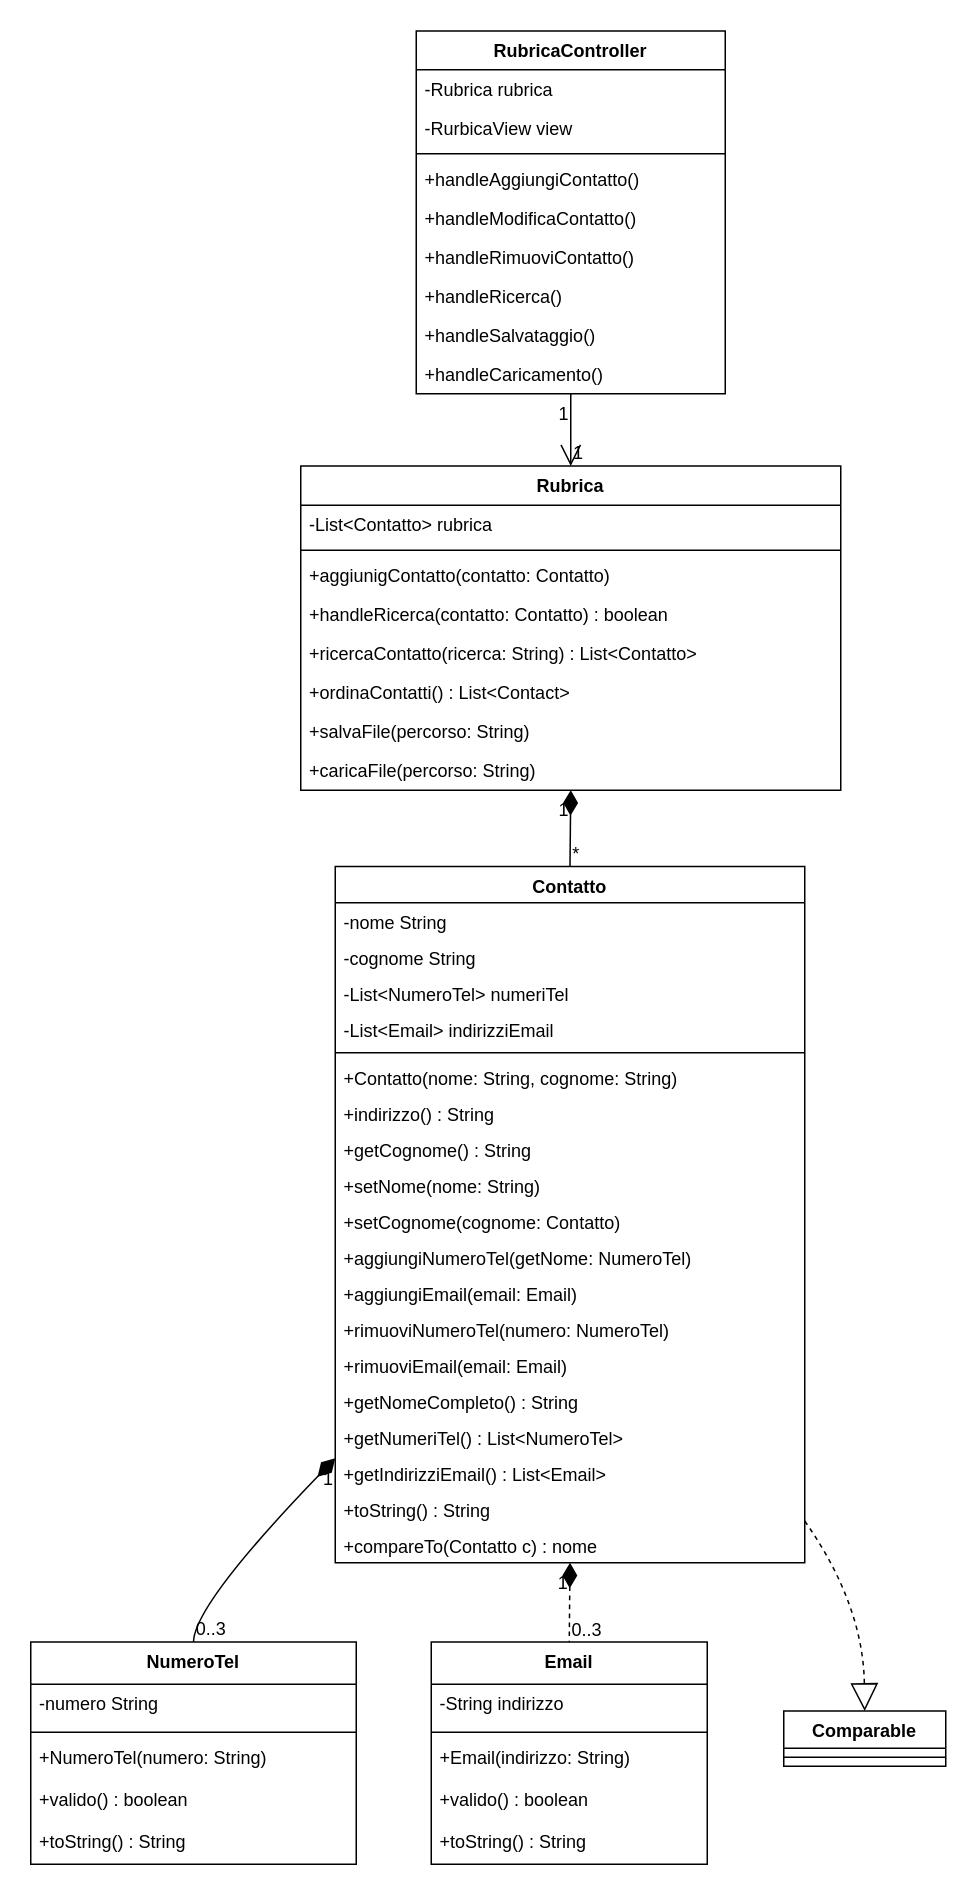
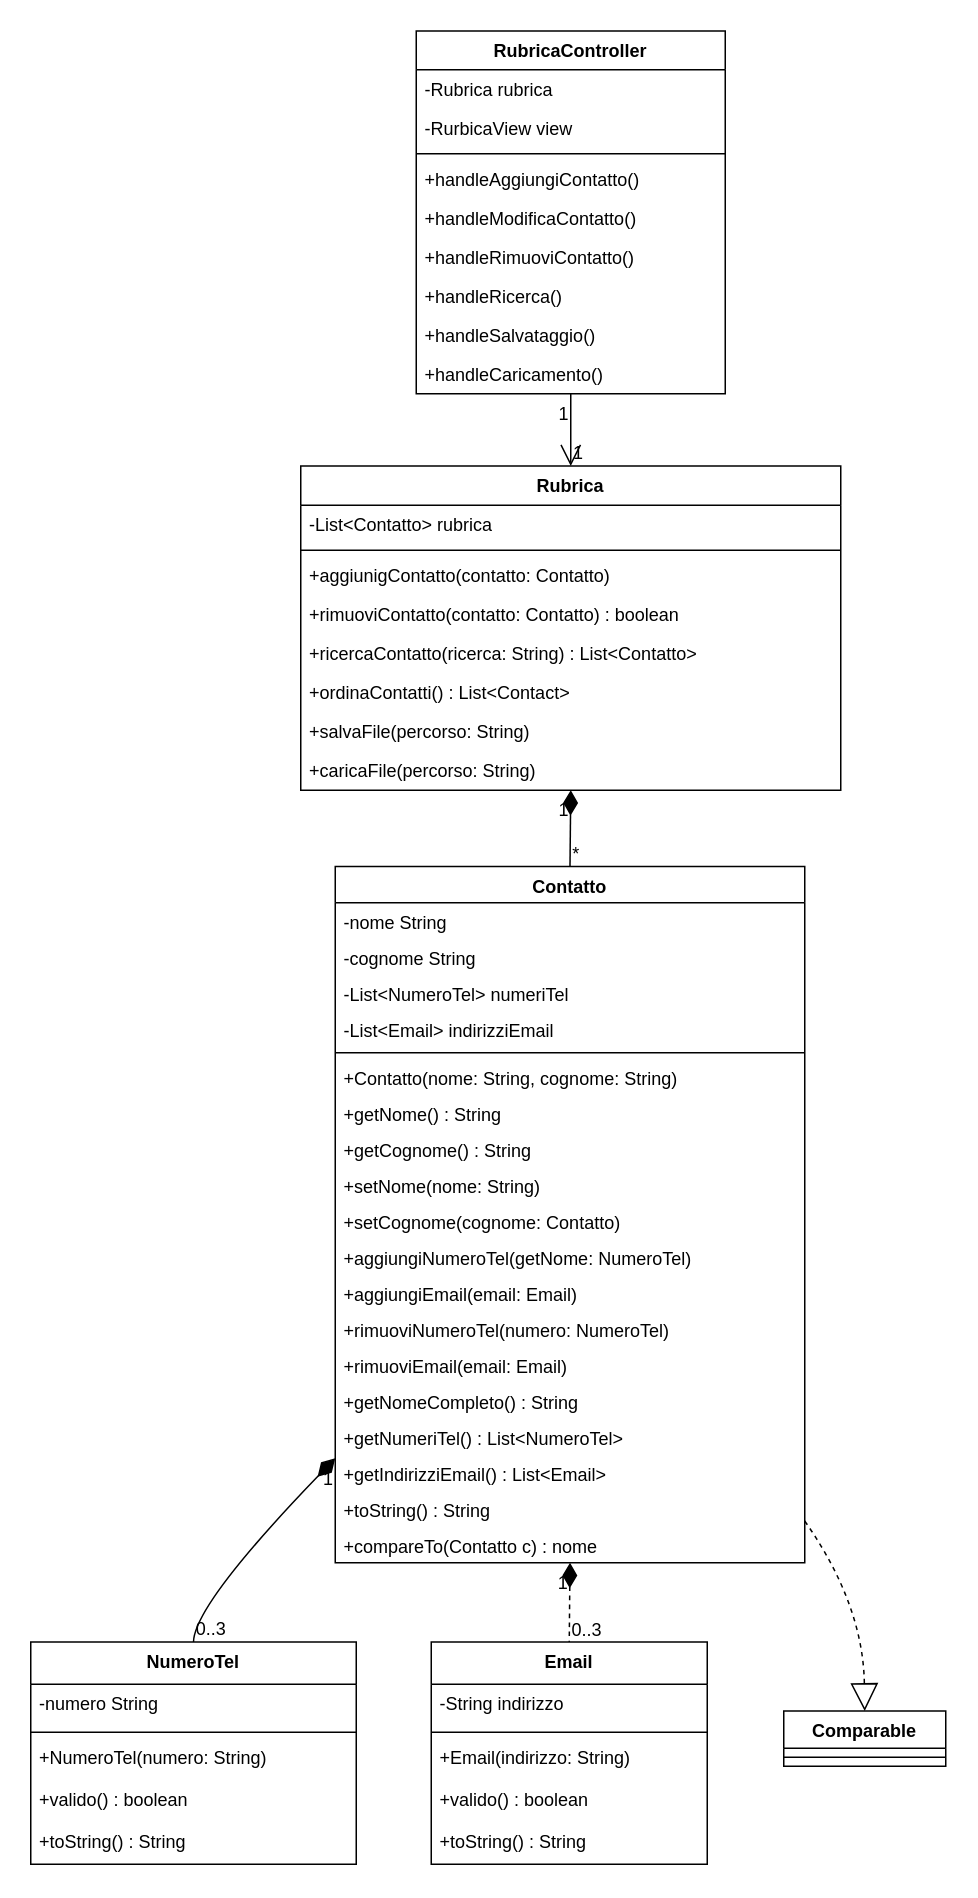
- <mxCell id="38" value="+handleRicerca(contatto: Contatto) : boolean" style="text;strokeColor=none;fillColor=none;align=left;verticalAlign=top;spacingLeft=4;spacingRight=4;overflow=hidden;rotatable=0;points=[[0,0.5],[1,0.5]];portConstraint=eastwest;" vertex="1" parent="34"><mxGeometry y="86.125" width="360" height="26" as="geometry" /></mxCell>
+ <mxCell id="38" value="+rimuoviContatto(contatto: Contatto) : boolean" style="text;strokeColor=none;fillColor=none;align=left;verticalAlign=top;spacingLeft=4;spacingRight=4;overflow=hidden;rotatable=0;points=[[0,0.5],[1,0.5]];portConstraint=eastwest;" vertex="1" parent="34"><mxGeometry y="86.125" width="360" height="26" as="geometry" /></mxCell>
- <mxCell id="9" value="+indirizzo() : String" style="text;strokeColor=none;fillColor=none;align=left;verticalAlign=top;spacingLeft=4;spacingRight=4;overflow=hidden;rotatable=0;points=[[0,0.5],[1,0.5]];portConstraint=eastwest;" vertex="1" parent="2"><mxGeometry y="152.171" width="313" height="24" as="geometry" /></mxCell>
+ <mxCell id="9" value="+getNome() : String" style="text;strokeColor=none;fillColor=none;align=left;verticalAlign=top;spacingLeft=4;spacingRight=4;overflow=hidden;rotatable=0;points=[[0,0.5],[1,0.5]];portConstraint=eastwest;" vertex="1" parent="2"><mxGeometry y="152.171" width="313" height="24" as="geometry" /></mxCell>
